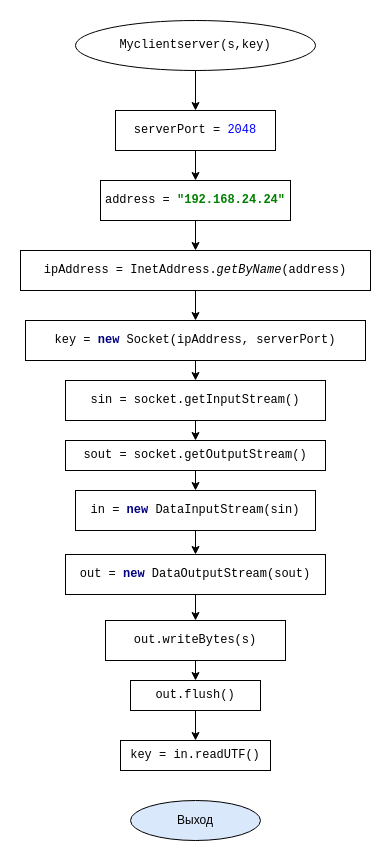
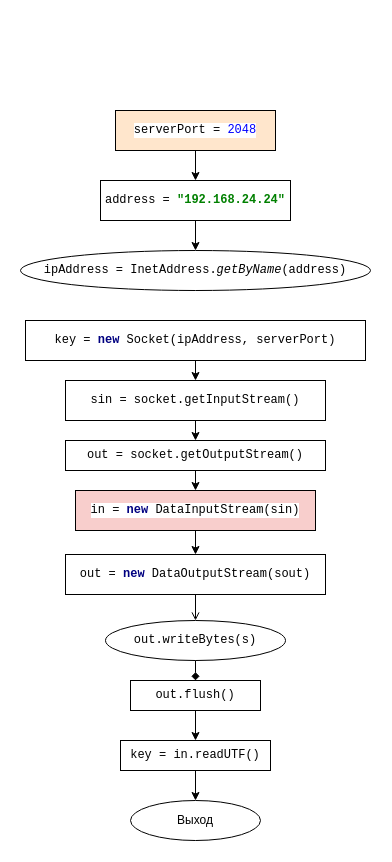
- <mxCell id="2" value="&lt;pre style=&quot;background-color: rgb(255 , 255 , 255) ; font-family: &amp;#34;courier new&amp;#34;&quot;&gt;Myclientserver(s,key)&lt;/pre&gt;" style="ellipse;whiteSpace=wrap;html=1;" parent="1" vertex="1"><mxGeometry x="75" y="20" width="240" height="50" as="geometry" /></mxCell>
- <mxCell id="4" value="" style="endArrow=classic;html=1;entryX=0.5;entryY=0;entryDx=0;entryDy=0;exitX=0.5;exitY=1;exitDx=0;exitDy=0;" parent="1" source="2" target="3" edge="1"><mxGeometry width="50" height="50" relative="1" as="geometry"><mxPoint x="5" y="100" as="sourcePoint" /><mxPoint x="55" y="50" as="targetPoint" /></mxGeometry></mxCell>
- <mxCell id="3" value="&lt;pre style=&quot;background-color: rgb(255 , 255 , 255) ; font-family: &amp;#34;courier new&amp;#34;&quot;&gt;serverPort = &lt;span style=&quot;color: #0000ff&quot;&gt;2048&lt;/span&gt;&lt;/pre&gt;" style="rounded=0;whiteSpace=wrap;html=1;" parent="1" vertex="1"><mxGeometry x="115" y="110" width="160" height="40" as="geometry" /></mxCell>
+ <mxCell id="3" value="&lt;pre style=&quot;background-color: rgb(255 , 255 , 255) ; font-family: &amp;#34;courier new&amp;#34;&quot;&gt;serverPort = &lt;span style=&quot;color: #0000ff&quot;&gt;2048&lt;/span&gt;&lt;/pre&gt;" style="rounded=0;whiteSpace=wrap;html=1;fillColor=#ffe6cc;" parent="1" vertex="1"><mxGeometry x="115" y="110" width="160" height="40" as="geometry" /></mxCell>
- <mxCell id="7" value="&lt;pre style=&quot;background-color: rgb(255 , 255 , 255) ; font-family: &amp;#34;courier new&amp;#34;&quot;&gt;ipAddress = InetAddress.&lt;span style=&quot;font-style: italic&quot;&gt;getByName&lt;/span&gt;(address)&lt;/pre&gt;" style="rounded=0;whiteSpace=wrap;html=1;" parent="1" vertex="1"><mxGeometry x="20" y="250" width="350" height="40" as="geometry" /></mxCell>
+ <mxCell id="7" value="&lt;pre style=&quot;background-color: rgb(255 , 255 , 255) ; font-family: &amp;#34;courier new&amp;#34;&quot;&gt;ipAddress = InetAddress.&lt;span style=&quot;font-style: italic&quot;&gt;getByName&lt;/span&gt;(address)&lt;/pre&gt;" style="ellipse;whiteSpace=wrap;html=1;" parent="1" vertex="1"><mxGeometry x="20" y="250" width="350" height="40" as="geometry" /></mxCell>
- <mxCell id="10" value="" style="endArrow=classic;html=1;entryX=0.5;entryY=0;entryDx=0;entryDy=0;exitX=0.5;exitY=1;exitDx=0;exitDy=0;" parent="1" source="7" target="9" edge="1"><mxGeometry width="50" height="50" relative="1" as="geometry"><mxPoint x="-75" y="370" as="sourcePoint" /><mxPoint x="-25" y="320" as="targetPoint" /></mxGeometry></mxCell>
- <mxCell id="13" value="&lt;pre style=&quot;background-color: rgb(255 , 255 , 255) ; font-family: &amp;#34;courier new&amp;#34;&quot;&gt;sout = socket.getOutputStream()&lt;/pre&gt;" style="rounded=0;whiteSpace=wrap;html=1;" parent="1" vertex="1"><mxGeometry x="65" y="440" width="260" height="30" as="geometry" /></mxCell>
+ <mxCell id="13" value="&lt;pre style=&quot;background-color: rgb(255 , 255 , 255) ; font-family: &amp;#34;courier new&amp;#34;&quot;&gt;out = socket.getOutputStream()&lt;/pre&gt;" style="rounded=0;whiteSpace=wrap;html=1;" parent="1" vertex="1"><mxGeometry x="65" y="440" width="260" height="30" as="geometry" /></mxCell>
- <mxCell id="15" value="&lt;pre style=&quot;background-color: rgb(255 , 255 , 255) ; font-family: &amp;#34;courier new&amp;#34;&quot;&gt;in = &lt;span style=&quot;color: #000080 ; font-weight: bold&quot;&gt;new &lt;/span&gt;DataInputStream(sin)&lt;/pre&gt;" style="rounded=0;whiteSpace=wrap;html=1;" parent="1" vertex="1"><mxGeometry x="75" y="490" width="240" height="40" as="geometry" /></mxCell>
+ <mxCell id="15" value="&lt;pre style=&quot;background-color: rgb(255 , 255 , 255) ; font-family: &amp;#34;courier new&amp;#34;&quot;&gt;in = &lt;span style=&quot;color: #000080 ; font-weight: bold&quot;&gt;new &lt;/span&gt;DataInputStream(sin)&lt;/pre&gt;" style="rounded=0;whiteSpace=wrap;html=1;fillColor=#f8cecc;" parent="1" vertex="1"><mxGeometry x="75" y="490" width="240" height="40" as="geometry" /></mxCell>
- <mxCell id="20" value="" style="endArrow=classic;html=1;entryX=0.5;entryY=0;entryDx=0;entryDy=0;exitX=0.5;exitY=1;exitDx=0;exitDy=0;" parent="1" source="17" target="19" edge="1"><mxGeometry width="50" height="50" relative="1" as="geometry"><mxPoint x="-115" y="740" as="sourcePoint" /><mxPoint x="-65" y="690" as="targetPoint" /></mxGeometry></mxCell>
+ <mxCell id="20" value="" style="endArrow=open;html=1;entryX=0.5;entryY=0;entryDx=0;entryDy=0;exitX=0.5;exitY=1;exitDx=0;exitDy=0;" parent="1" source="17" target="19" edge="1"><mxGeometry width="50" height="50" relative="1" as="geometry"><mxPoint x="-115" y="740" as="sourcePoint" /><mxPoint x="-65" y="690" as="targetPoint" /></mxGeometry></mxCell>
- <mxCell id="19" value="&lt;pre style=&quot;background-color: rgb(255 , 255 , 255) ; font-family: &amp;#34;courier new&amp;#34;&quot;&gt;out.writeBytes(s)&lt;/pre&gt;" style="rounded=0;whiteSpace=wrap;html=1;" parent="1" vertex="1"><mxGeometry x="105" y="620" width="180" height="40" as="geometry" /></mxCell>
+ <mxCell id="19" value="&lt;pre style=&quot;background-color: rgb(255 , 255 , 255) ; font-family: &amp;#34;courier new&amp;#34;&quot;&gt;out.writeBytes(s)&lt;/pre&gt;" style="ellipse;whiteSpace=wrap;html=1;" parent="1" vertex="1"><mxGeometry x="105" y="620" width="180" height="40" as="geometry" /></mxCell>
- <mxCell id="22" value="" style="endArrow=classic;html=1;entryX=0.5;entryY=0;entryDx=0;entryDy=0;exitX=0.5;exitY=1;exitDx=0;exitDy=0;" parent="1" source="19" target="21" edge="1"><mxGeometry width="50" height="50" relative="1" as="geometry"><mxPoint x="-15" y="720" as="sourcePoint" /><mxPoint x="35" y="670" as="targetPoint" /></mxGeometry></mxCell>
+ <mxCell id="22" value="" style="endArrow=diamond;html=1;entryX=0.5;entryY=0;entryDx=0;entryDy=0;exitX=0.5;exitY=1;exitDx=0;exitDy=0;" parent="1" source="19" target="21" edge="1"><mxGeometry width="50" height="50" relative="1" as="geometry"><mxPoint x="-15" y="720" as="sourcePoint" /><mxPoint x="35" y="670" as="targetPoint" /></mxGeometry></mxCell>
+ <mxCell id="26" value="" style="endArrow=classic;html=1;entryX=0.5;entryY=0;entryDx=0;entryDy=0;exitX=0.5;exitY=1;exitDx=0;exitDy=0;" parent="1" source="23" target="25" edge="1"><mxGeometry width="50" height="50" relative="1" as="geometry"><mxPoint x="35" y="830" as="sourcePoint" /><mxPoint x="85" y="780" as="targetPoint" /></mxGeometry></mxCell>
- <mxCell id="25" value="Выход" style="ellipse;whiteSpace=wrap;html=1;fillColor=#dae8fc;" parent="1" vertex="1"><mxGeometry x="130" y="800" width="130" height="40" as="geometry" /></mxCell>
+ <mxCell id="25" value="Выход" style="ellipse;whiteSpace=wrap;html=1;" parent="1" vertex="1"><mxGeometry x="130" y="800" width="130" height="40" as="geometry" /></mxCell>
